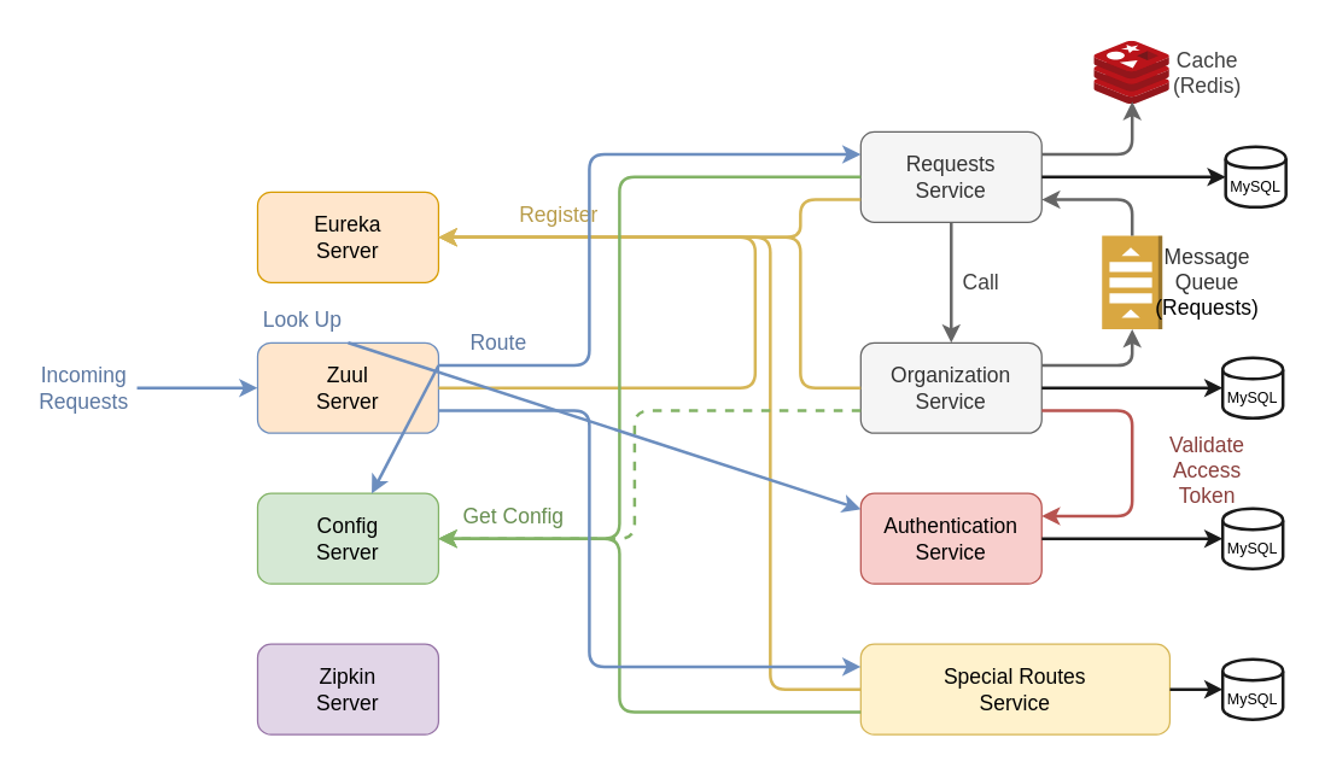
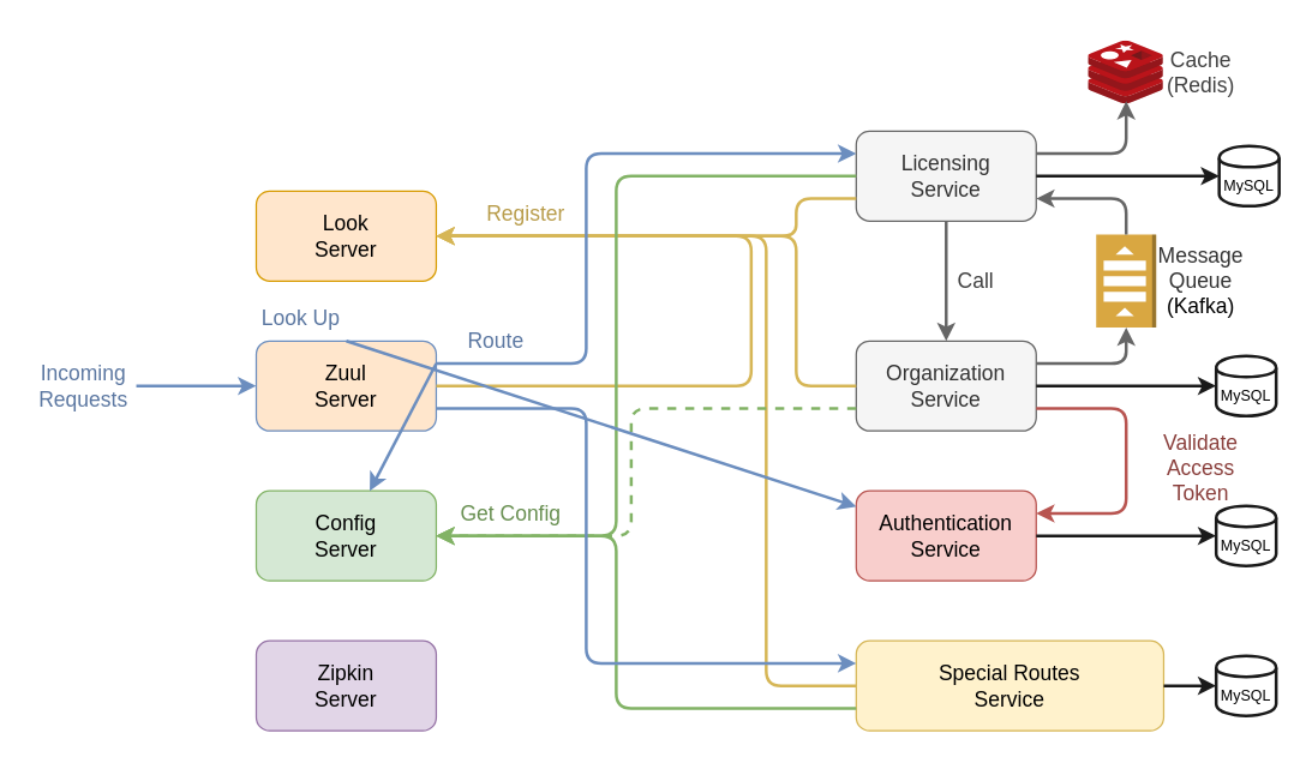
- <mxCell id="6" value="&lt;font style=&quot;font-size: 14px&quot;&gt;Requests&lt;br&gt;Service&lt;/font&gt;&lt;br&gt;" style="rounded=1;whiteSpace=wrap;html=1;fillColor=#f5f5f5;strokeColor=#666666;fontColor=#333333;" parent="1" vertex="1"><mxGeometry x="570" y="87" width="120" height="60" as="geometry" /></mxCell>
+ <mxCell id="6" value="&lt;font style=&quot;font-size: 14px&quot;&gt;Licensing&lt;br&gt;Service&lt;/font&gt;&lt;br&gt;" style="rounded=1;whiteSpace=wrap;html=1;fillColor=#f5f5f5;strokeColor=#666666;fontColor=#333333;" parent="1" vertex="1"><mxGeometry x="570" y="87" width="120" height="60" as="geometry" /></mxCell>
- <mxCell id="14" value="&lt;font style=&quot;font-size: 14px&quot; color=&quot;#b89c4a&quot;&gt;Register&lt;/font&gt;" style="text;html=1;strokeColor=none;fillColor=none;align=center;verticalAlign=middle;whiteSpace=wrap;rounded=0;" parent="1" vertex="1"><mxGeometry x="340" y="127" width="60" height="30" as="geometry" /></mxCell>
+ <mxCell id="14" value="&lt;font style=&quot;font-size: 14px&quot; color=&quot;#b89c4a&quot;&gt;Register&lt;/font&gt;" style="text;html=1;strokeColor=none;fillColor=none;align=center;verticalAlign=middle;whiteSpace=wrap;rounded=0;" parent="1" vertex="1"><mxGeometry x="320" y="127" width="60" height="30" as="geometry" /></mxCell>
- <mxCell id="2" value="&lt;font style=&quot;font-size: 14px&quot;&gt;Eureka&lt;br&gt;Server&lt;/font&gt;&lt;br&gt;" style="rounded=1;whiteSpace=wrap;html=1;fillColor=#ffe6cc;strokeColor=#d79b00;" parent="1" vertex="1"><mxGeometry x="170" y="127" width="120" height="60" as="geometry" /></mxCell>
+ <mxCell id="2" value="&lt;font style=&quot;font-size: 14px&quot;&gt;Look&lt;br&gt;Server&lt;/font&gt;&lt;br&gt;" style="rounded=1;whiteSpace=wrap;html=1;fillColor=#ffe6cc;strokeColor=#d79b00;" parent="1" vertex="1"><mxGeometry x="170" y="127" width="120" height="60" as="geometry" /></mxCell>
- <mxCell id="32" value="&lt;span style=&quot;font-size: 14px&quot;&gt;&lt;font color=&quot;#333333&quot;&gt;Message&lt;br&gt;Queue&lt;br&gt;&lt;/font&gt;(Requests)&lt;br&gt;&lt;/span&gt;" style="text;html=1;strokeColor=none;fillColor=none;align=center;verticalAlign=middle;whiteSpace=wrap;rounded=0;" vertex="1" parent="1"><mxGeometry x="770" y="159.5" width="60" height="55" as="geometry" /></mxCell>
+ <mxCell id="32" value="&lt;span style=&quot;font-size: 14px&quot;&gt;&lt;font color=&quot;#333333&quot;&gt;Message&lt;br&gt;Queue&lt;br&gt;&lt;/font&gt;(Kafka)&lt;br&gt;&lt;/span&gt;" style="text;html=1;strokeColor=none;fillColor=none;align=center;verticalAlign=middle;whiteSpace=wrap;rounded=0;" vertex="1" parent="1"><mxGeometry x="770" y="159.5" width="60" height="55" as="geometry" /></mxCell>
